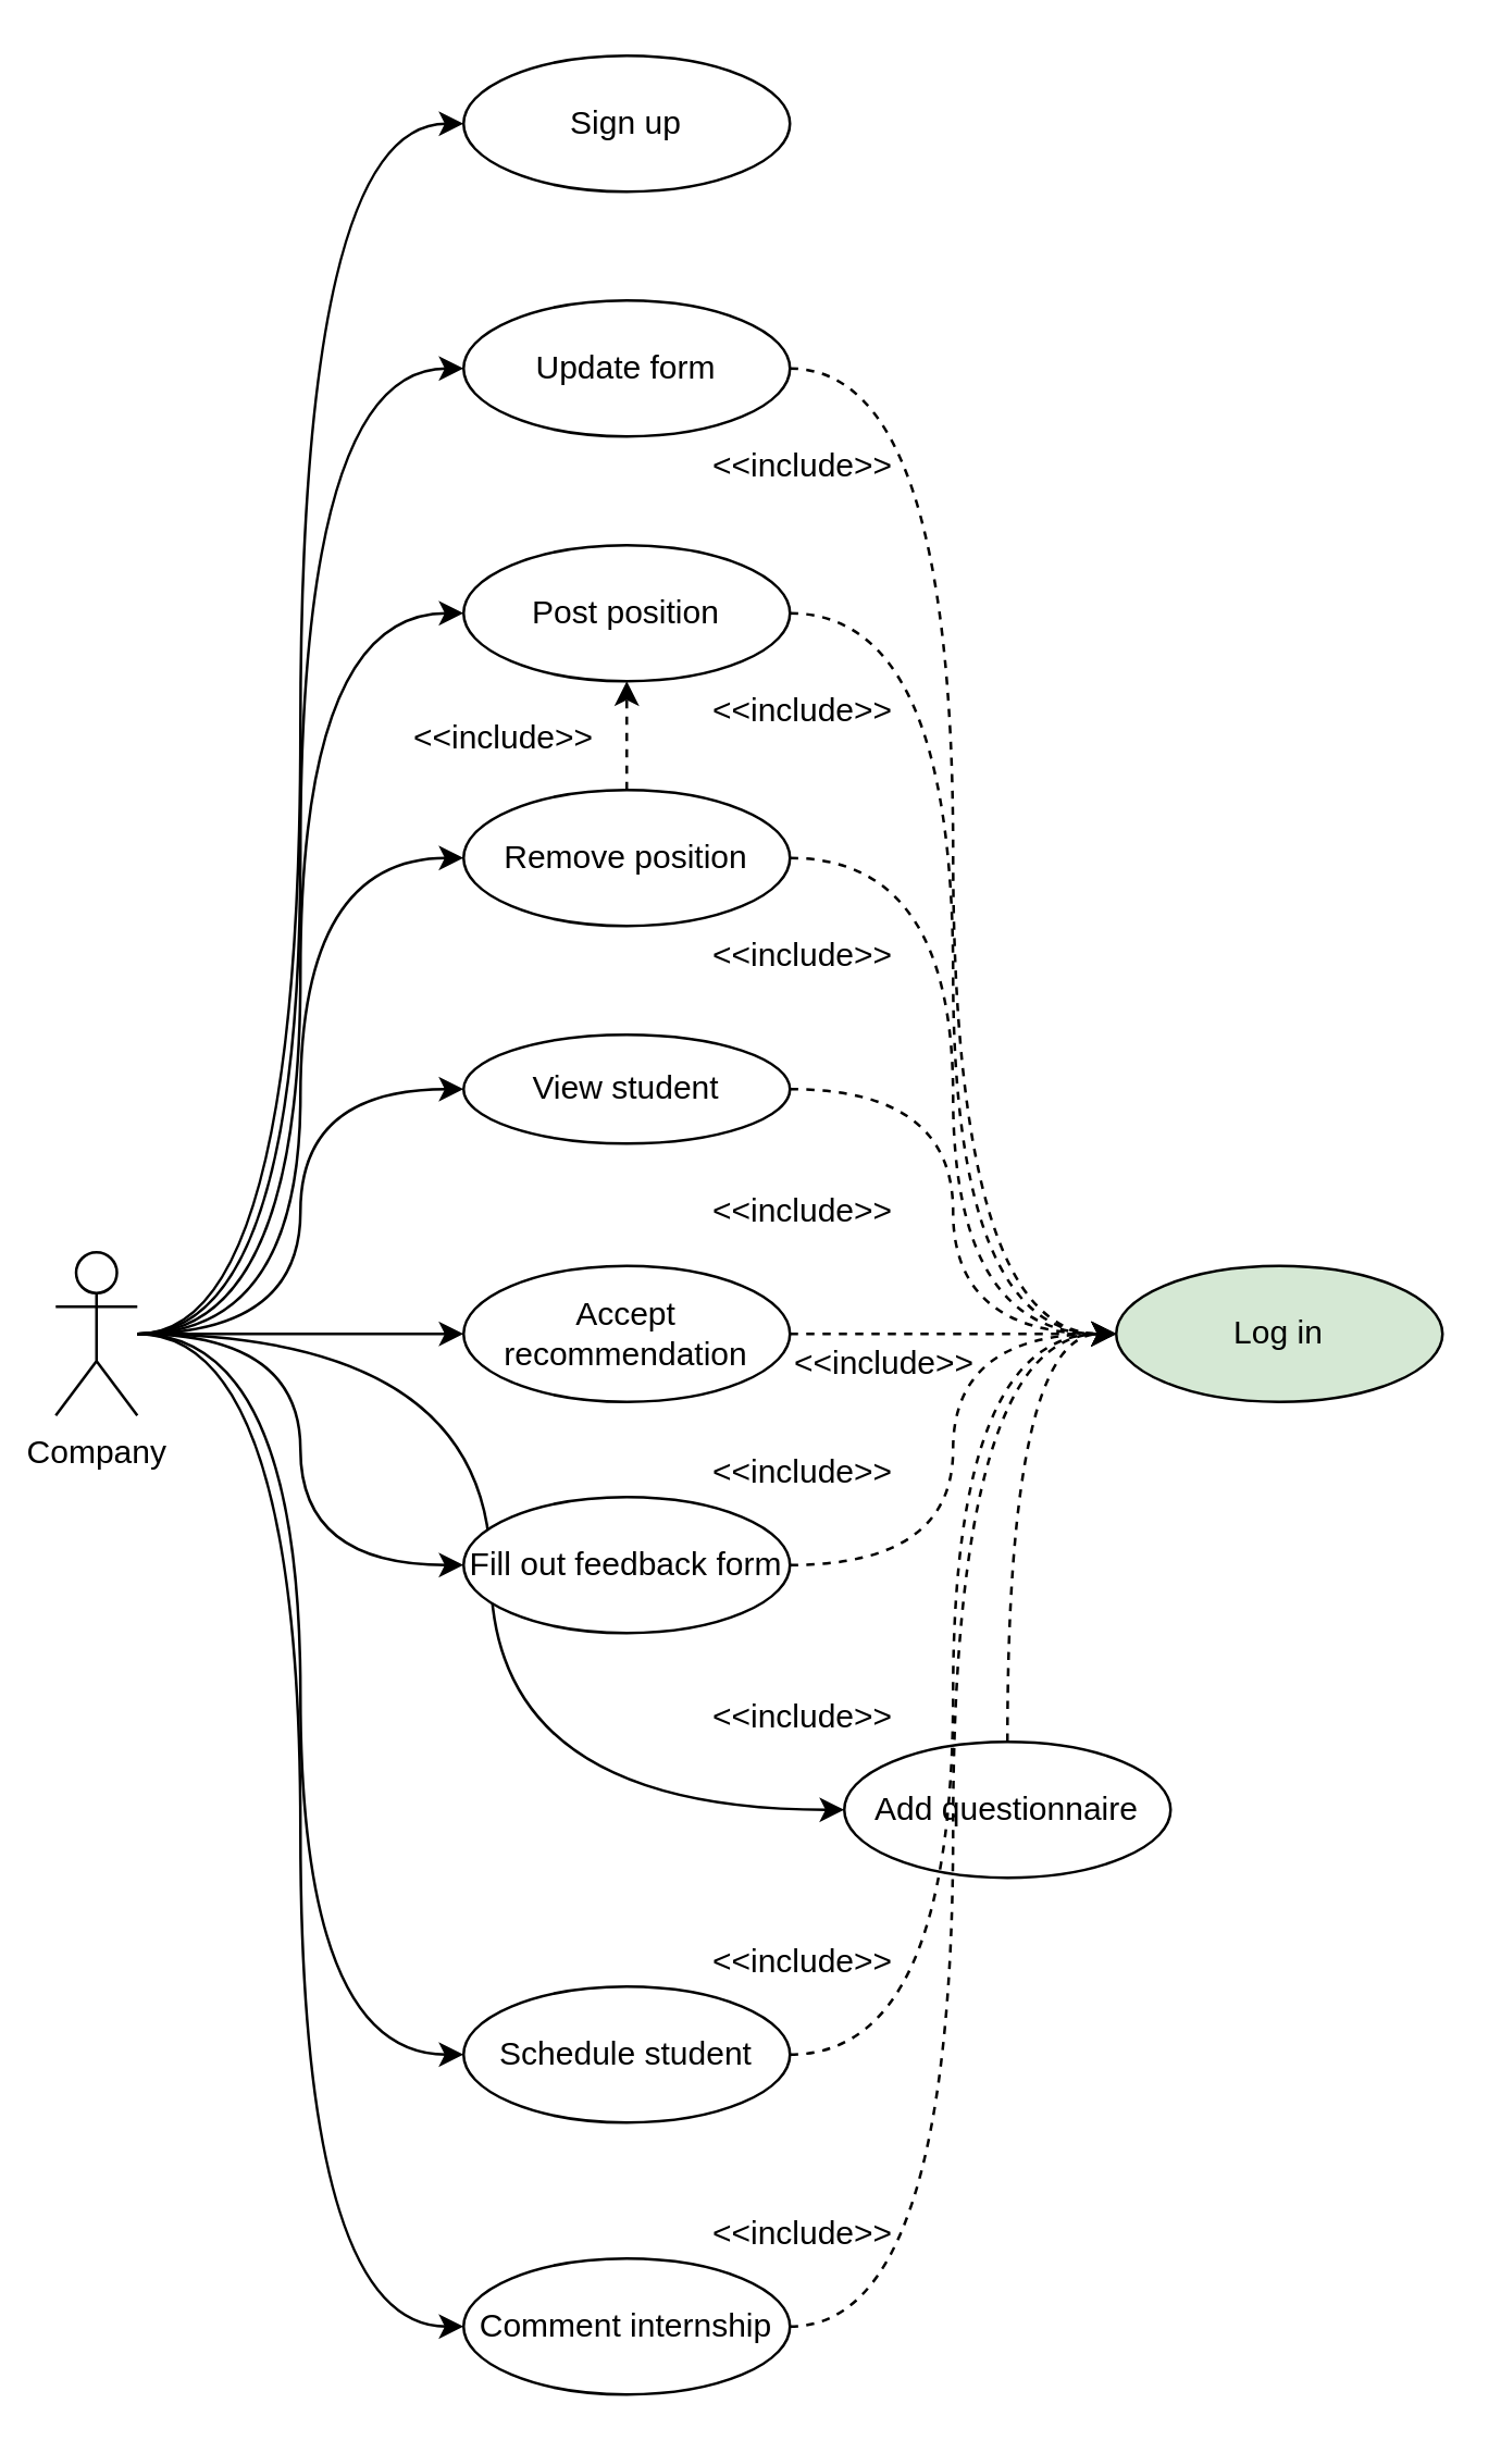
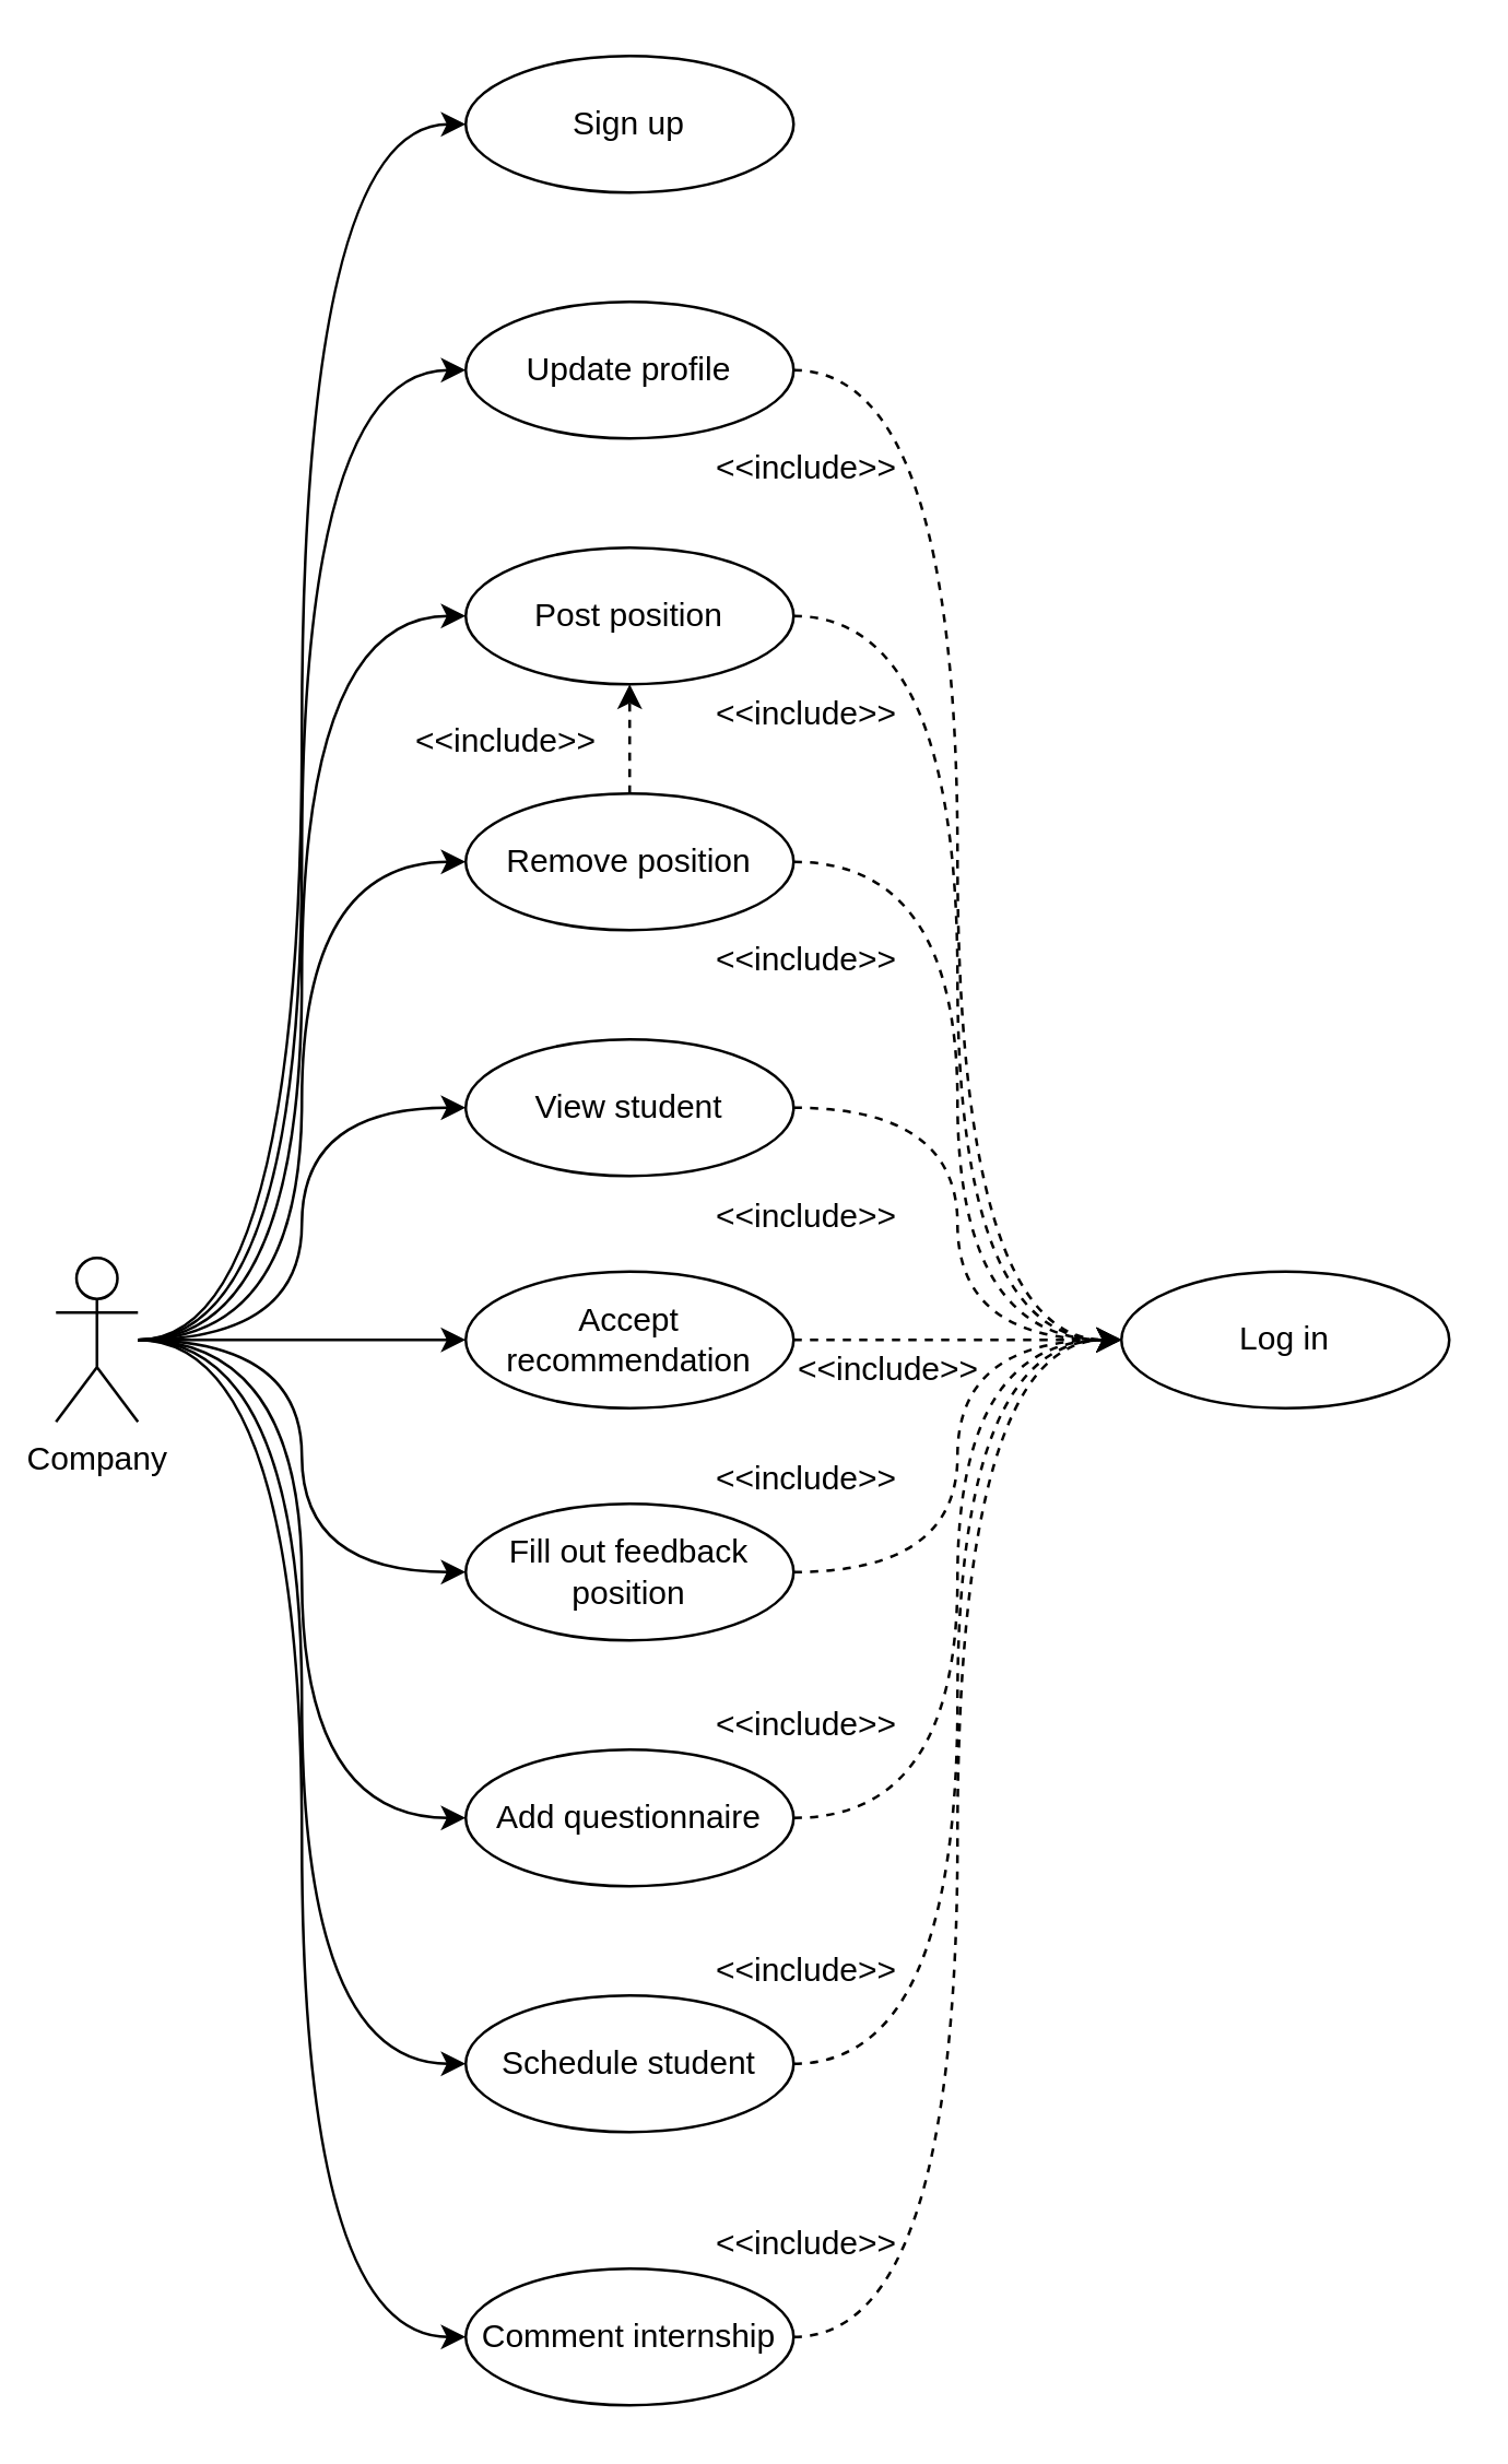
- <mxCell id="16" value="Update form" style="ellipse;whiteSpace=wrap;html=1;" vertex="1" parent="1"><mxGeometry x="170" y="110" width="120" height="50" as="geometry" /></mxCell>
+ <mxCell id="16" value="Update profile" style="ellipse;whiteSpace=wrap;html=1;" vertex="1" parent="1"><mxGeometry x="170" y="110" width="120" height="50" as="geometry" /></mxCell>
- <mxCell id="25" value="View student" style="ellipse;whiteSpace=wrap;html=1;" vertex="1" parent="1"><mxGeometry x="170" y="380" width="120" height="40" as="geometry" /></mxCell>
+ <mxCell id="25" value="View student" style="ellipse;whiteSpace=wrap;html=1;" vertex="1" parent="1"><mxGeometry x="170" y="380" width="120" height="50" as="geometry" /></mxCell>
- <mxCell id="13" value="Log in" style="ellipse;whiteSpace=wrap;html=1;fillColor=#d5e8d4;" vertex="1" parent="1"><mxGeometry x="410" y="465" width="120" height="50" as="geometry" /></mxCell>
+ <mxCell id="13" value="Log in" style="ellipse;whiteSpace=wrap;html=1;" vertex="1" parent="1"><mxGeometry x="410" y="465" width="120" height="50" as="geometry" /></mxCell>
- <mxCell id="29" value="Fill out feedback form" style="ellipse;whiteSpace=wrap;html=1;" vertex="1" parent="1"><mxGeometry x="170" y="550" width="120" height="50" as="geometry" /></mxCell>
+ <mxCell id="29" value="Fill out feedback position" style="ellipse;whiteSpace=wrap;html=1;" vertex="1" parent="1"><mxGeometry x="170" y="550" width="120" height="50" as="geometry" /></mxCell>
- <mxCell id="31" value="Add questionnaire" style="ellipse;whiteSpace=wrap;html=1;" vertex="1" parent="1"><mxGeometry x="310" y="640" width="120" height="50" as="geometry" /></mxCell>
+ <mxCell id="31" value="Add questionnaire" style="ellipse;whiteSpace=wrap;html=1;" vertex="1" parent="1"><mxGeometry x="170" y="640" width="120" height="50" as="geometry" /></mxCell>
